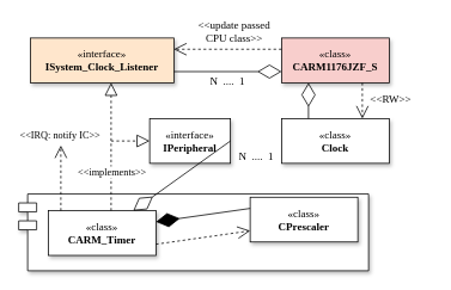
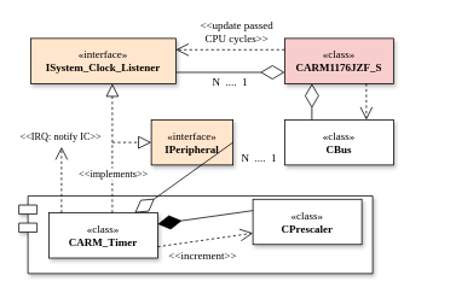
- <mxCell id="14" value="&amp;lt;&amp;lt;update passed &lt;br&gt;CPU class&amp;gt;&amp;gt;" style="text;html=1;strokeColor=none;fillColor=none;align=center;verticalAlign=middle;whiteSpace=wrap;rounded=0;fontFamily=Computer Modern;" parent="1" vertex="1"><mxGeometry x="193" y="20" width="135" height="30" as="geometry" /></mxCell>
+ <mxCell id="14" value="&amp;lt;&amp;lt;update passed &lt;br&gt;CPU cycles&amp;gt;&amp;gt;" style="text;html=1;strokeColor=none;fillColor=none;align=center;verticalAlign=middle;whiteSpace=wrap;rounded=0;fontFamily=Computer Modern;" parent="1" vertex="1"><mxGeometry x="193" y="20" width="135" height="30" as="geometry" /></mxCell>
- <mxCell id="23" value="&amp;lt;&amp;lt;RW&amp;gt;&amp;gt;" style="text;html=1;strokeColor=none;fillColor=none;align=center;verticalAlign=middle;whiteSpace=wrap;rounded=0;fontFamily=Computer Modern;" parent="1" vertex="1"><mxGeometry x="390" y="96" width="90" height="30" as="geometry" /></mxCell>
- <mxCell id="18" value="«interface»&lt;br&gt;&lt;b&gt;IPeripheral&lt;/b&gt;" style="html=1;whiteSpace=wrap;fontFamily=Computer Modern;shadow=1;" parent="1" vertex="1"><mxGeometry x="166" y="132" width="90" height="50" as="geometry" /></mxCell>
+ <mxCell id="18" value="«interface»&lt;br&gt;&lt;b&gt;IPeripheral&lt;/b&gt;" style="html=1;whiteSpace=wrap;fontFamily=Computer Modern;shadow=1;fillColor=#ffe6cc;" parent="1" vertex="1"><mxGeometry x="166" y="132" width="90" height="50" as="geometry" /></mxCell>
- <mxCell id="16" value="«class»&lt;br&gt;&lt;b&gt;Clock&lt;/b&gt;" style="html=1;whiteSpace=wrap;fontFamily=Computer Modern;shadow=1;" parent="1" vertex="1"><mxGeometry x="313" y="132" width="120" height="50" as="geometry" /></mxCell>
+ <mxCell id="16" value="«class»&lt;br&gt;&lt;b&gt;CBus&lt;/b&gt;" style="html=1;whiteSpace=wrap;fontFamily=Computer Modern;shadow=1;" parent="1" vertex="1"><mxGeometry x="313" y="132" width="120" height="50" as="geometry" /></mxCell>
+ <mxCell id="15" value="&amp;lt;&amp;lt;increment&amp;gt;&amp;gt;" style="text;html=1;strokeColor=none;fillColor=none;align=center;verticalAlign=middle;whiteSpace=wrap;rounded=0;fontFamily=Computer Modern;" parent="1" vertex="1"><mxGeometry x="193" y="266.86" width="60" height="30" as="geometry" /></mxCell>
